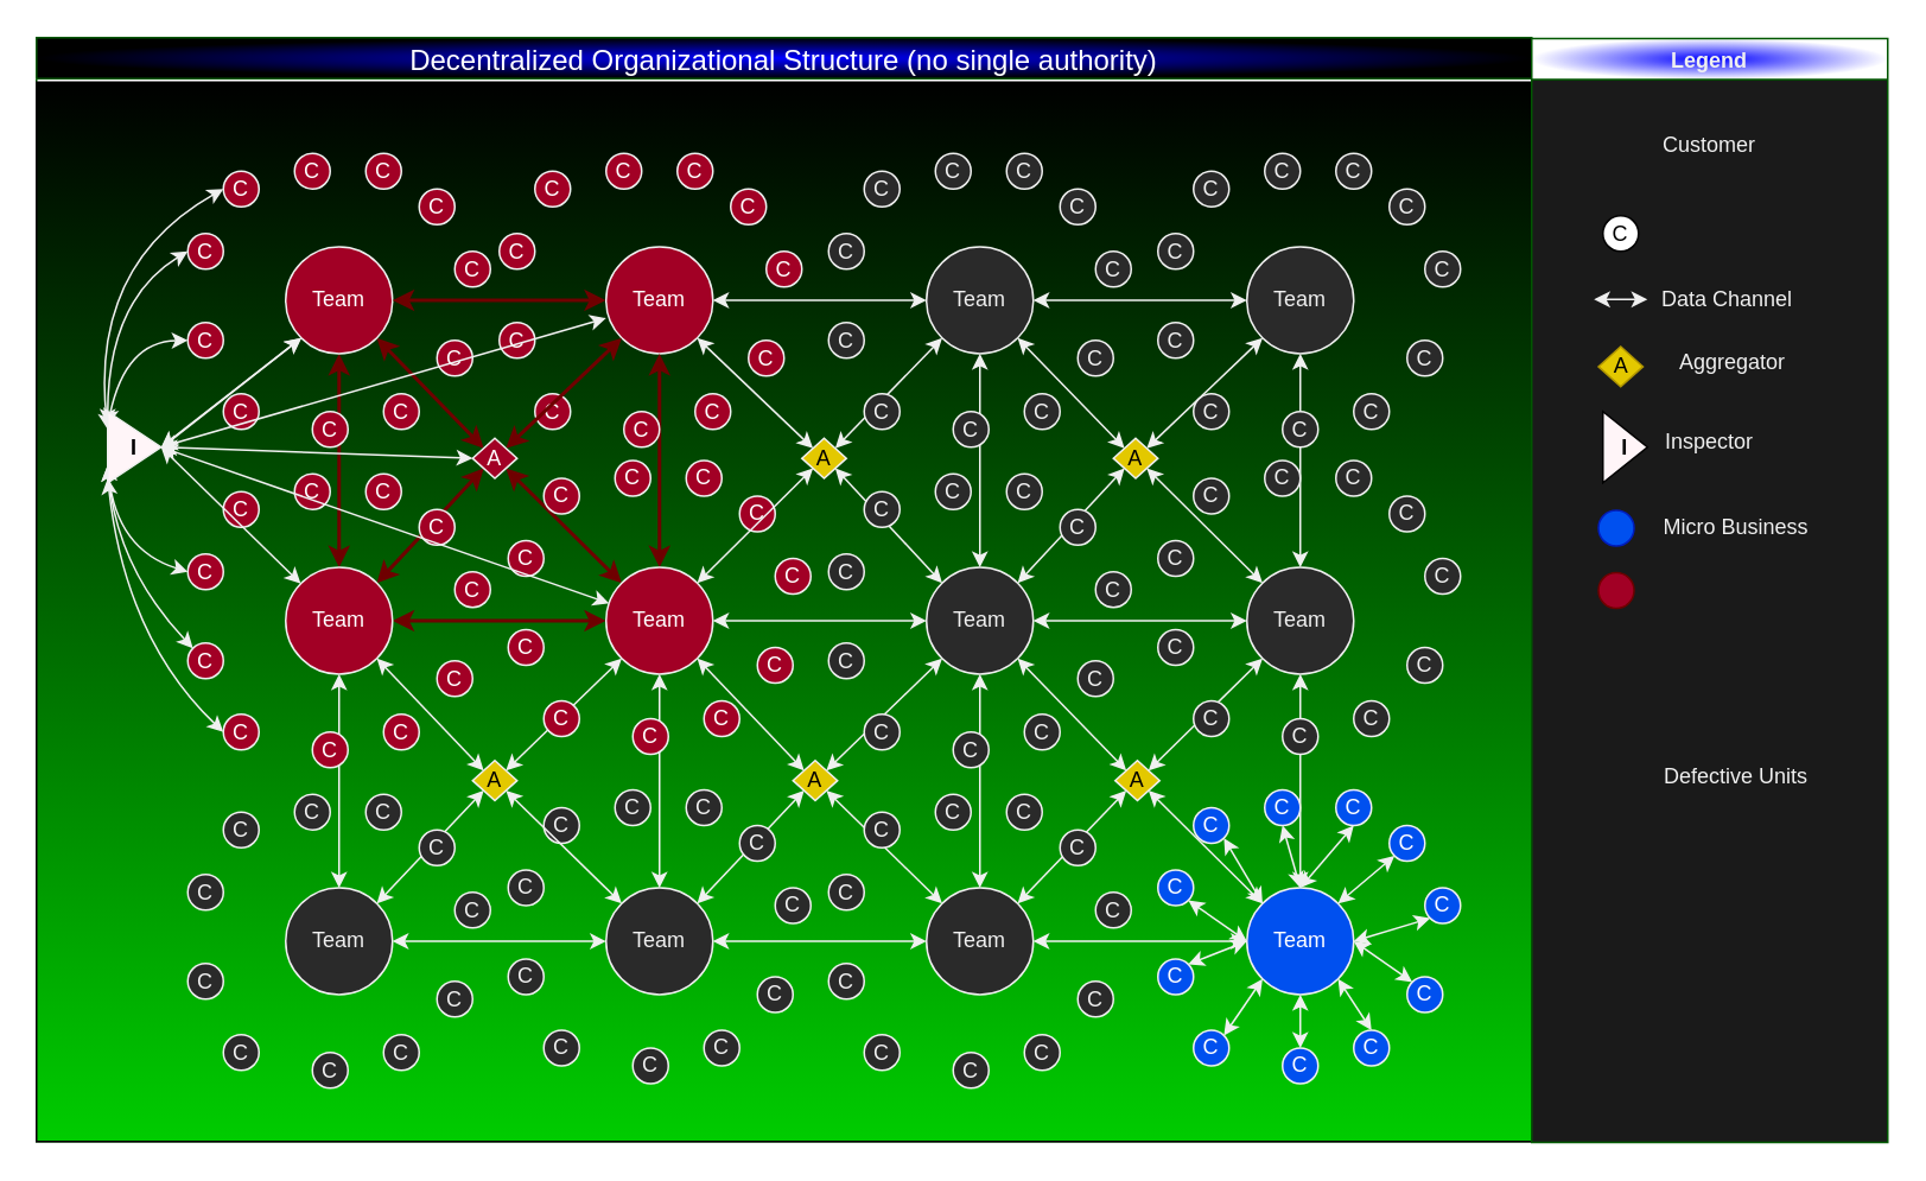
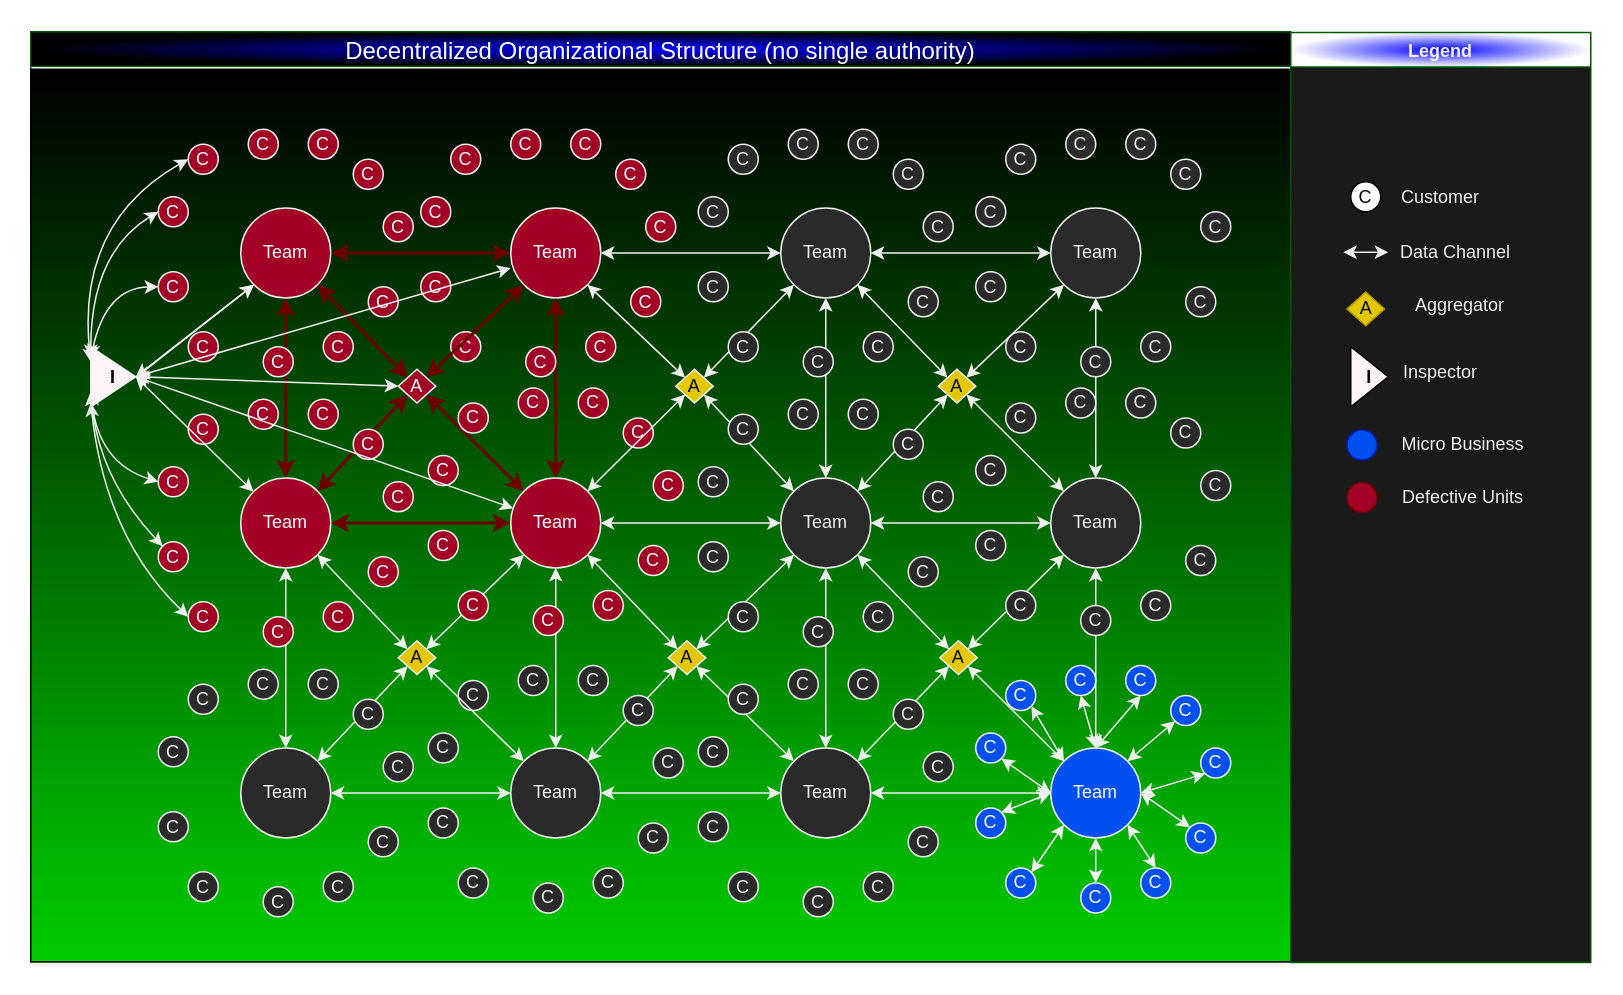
- <mxCell id="220" value="Customer" style="text;html=1;strokeColor=none;fillColor=none;align=center;verticalAlign=middle;whiteSpace=wrap;rounded=0;fontColor=#F0F0F0;" vertex="1" parent="1"><mxGeometry x="920" y="70.5" width="80" height="20" as="geometry" /></mxCell>
+ <mxCell id="220" value="Customer" style="text;html=1;strokeColor=none;fillColor=none;align=center;verticalAlign=middle;whiteSpace=wrap;rounded=0;fontColor=#F0F0F0;" vertex="1" parent="1"><mxGeometry x="920" y="120.5" width="80" height="20" as="geometry" /></mxCell>
- <mxCell id="229" value="Defective Units" style="text;html=1;strokeColor=none;fillColor=none;align=center;verticalAlign=middle;whiteSpace=wrap;rounded=0;fontColor=#F0F0F0;" vertex="1" parent="1"><mxGeometry x="920" y="426" width="110" height="20" as="geometry" /></mxCell>
+ <mxCell id="229" value="Defective Units" style="text;html=1;strokeColor=none;fillColor=none;align=center;verticalAlign=middle;whiteSpace=wrap;rounded=0;fontColor=#F0F0F0;" vertex="1" parent="1"><mxGeometry x="920" y="321" width="110" height="20" as="geometry" /></mxCell>
